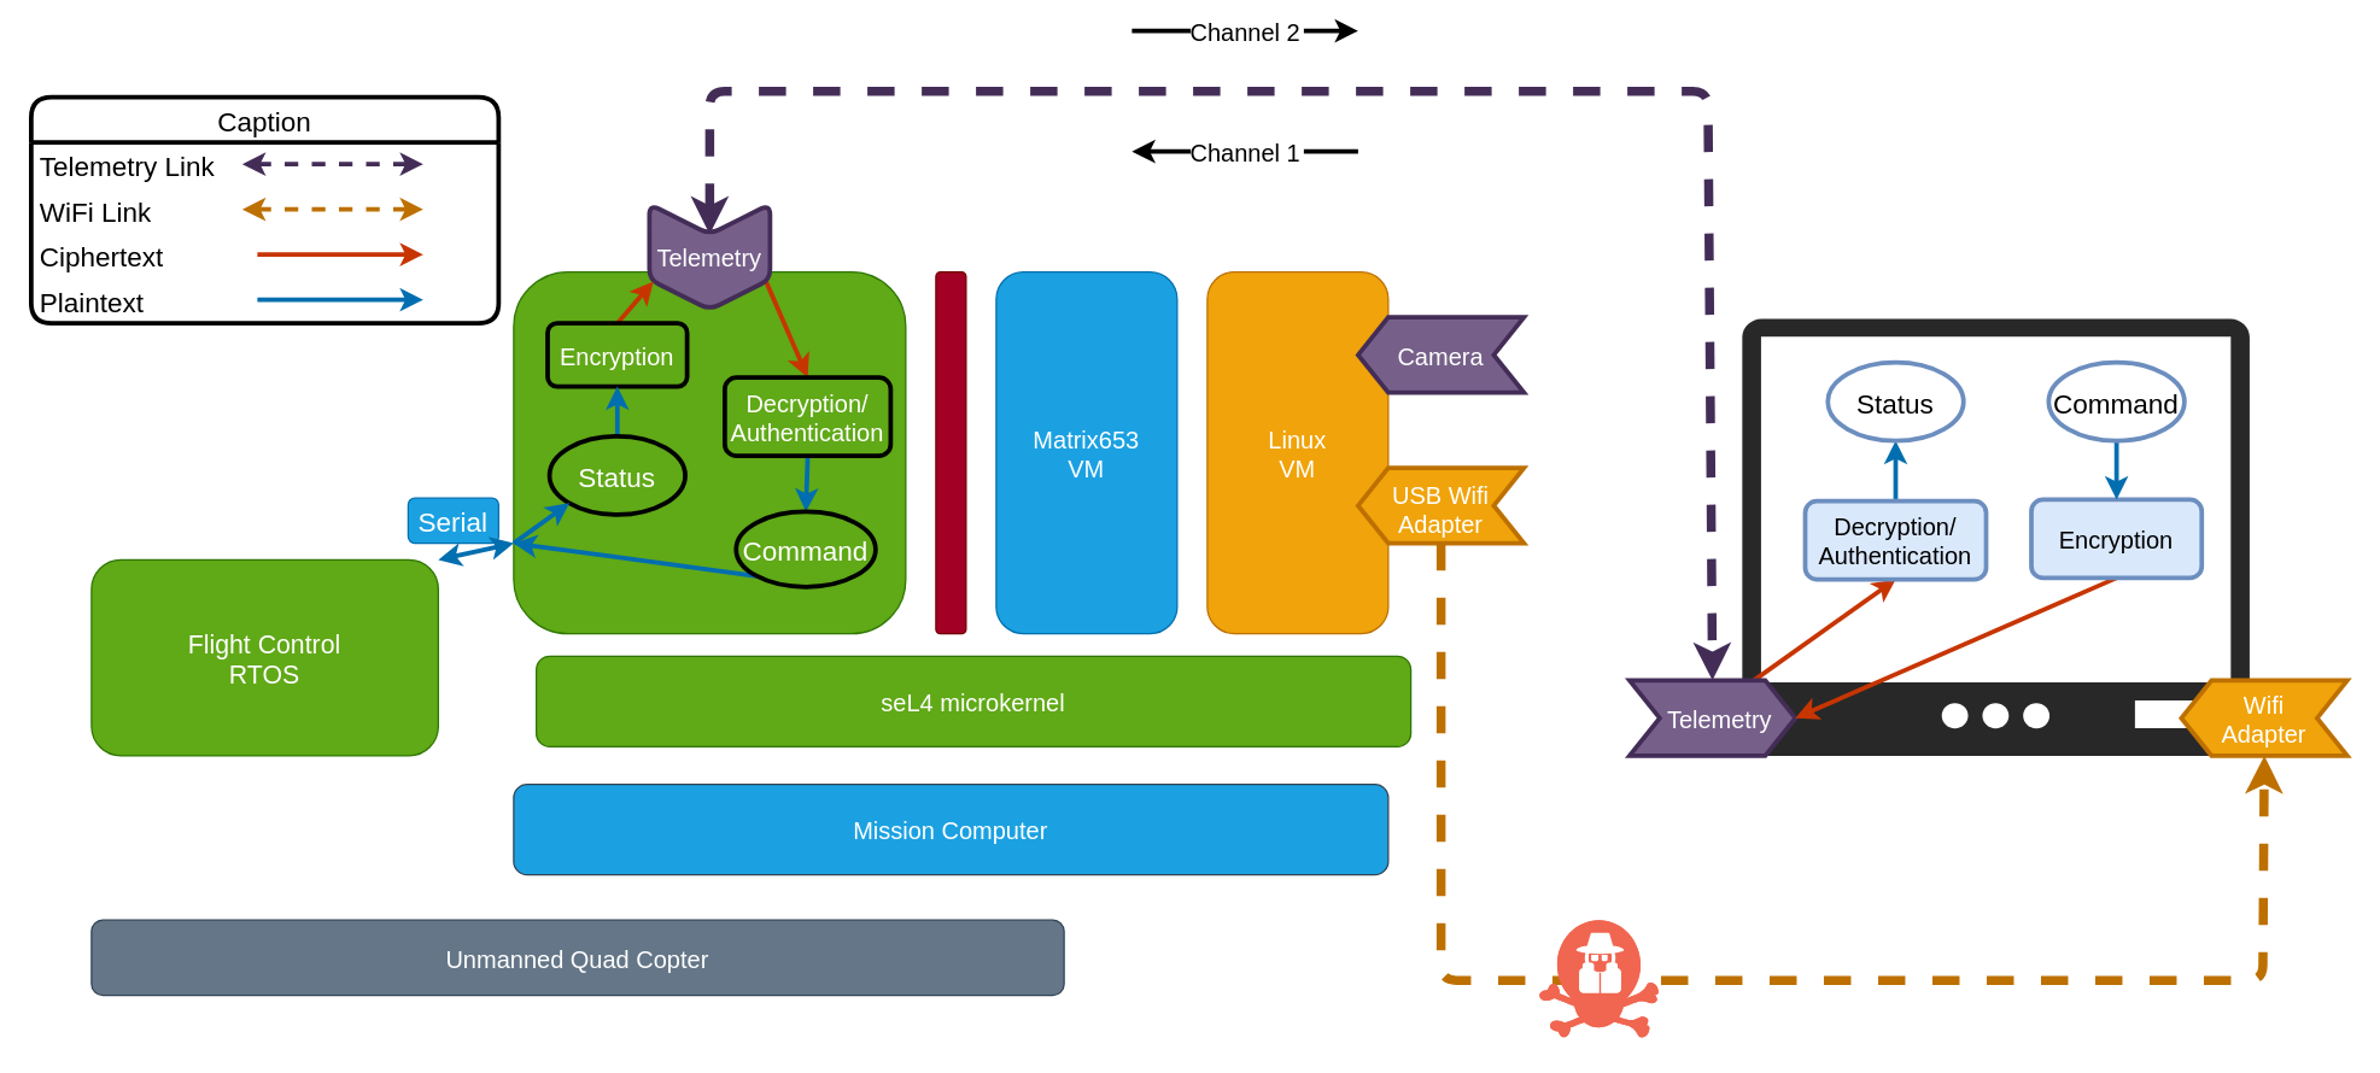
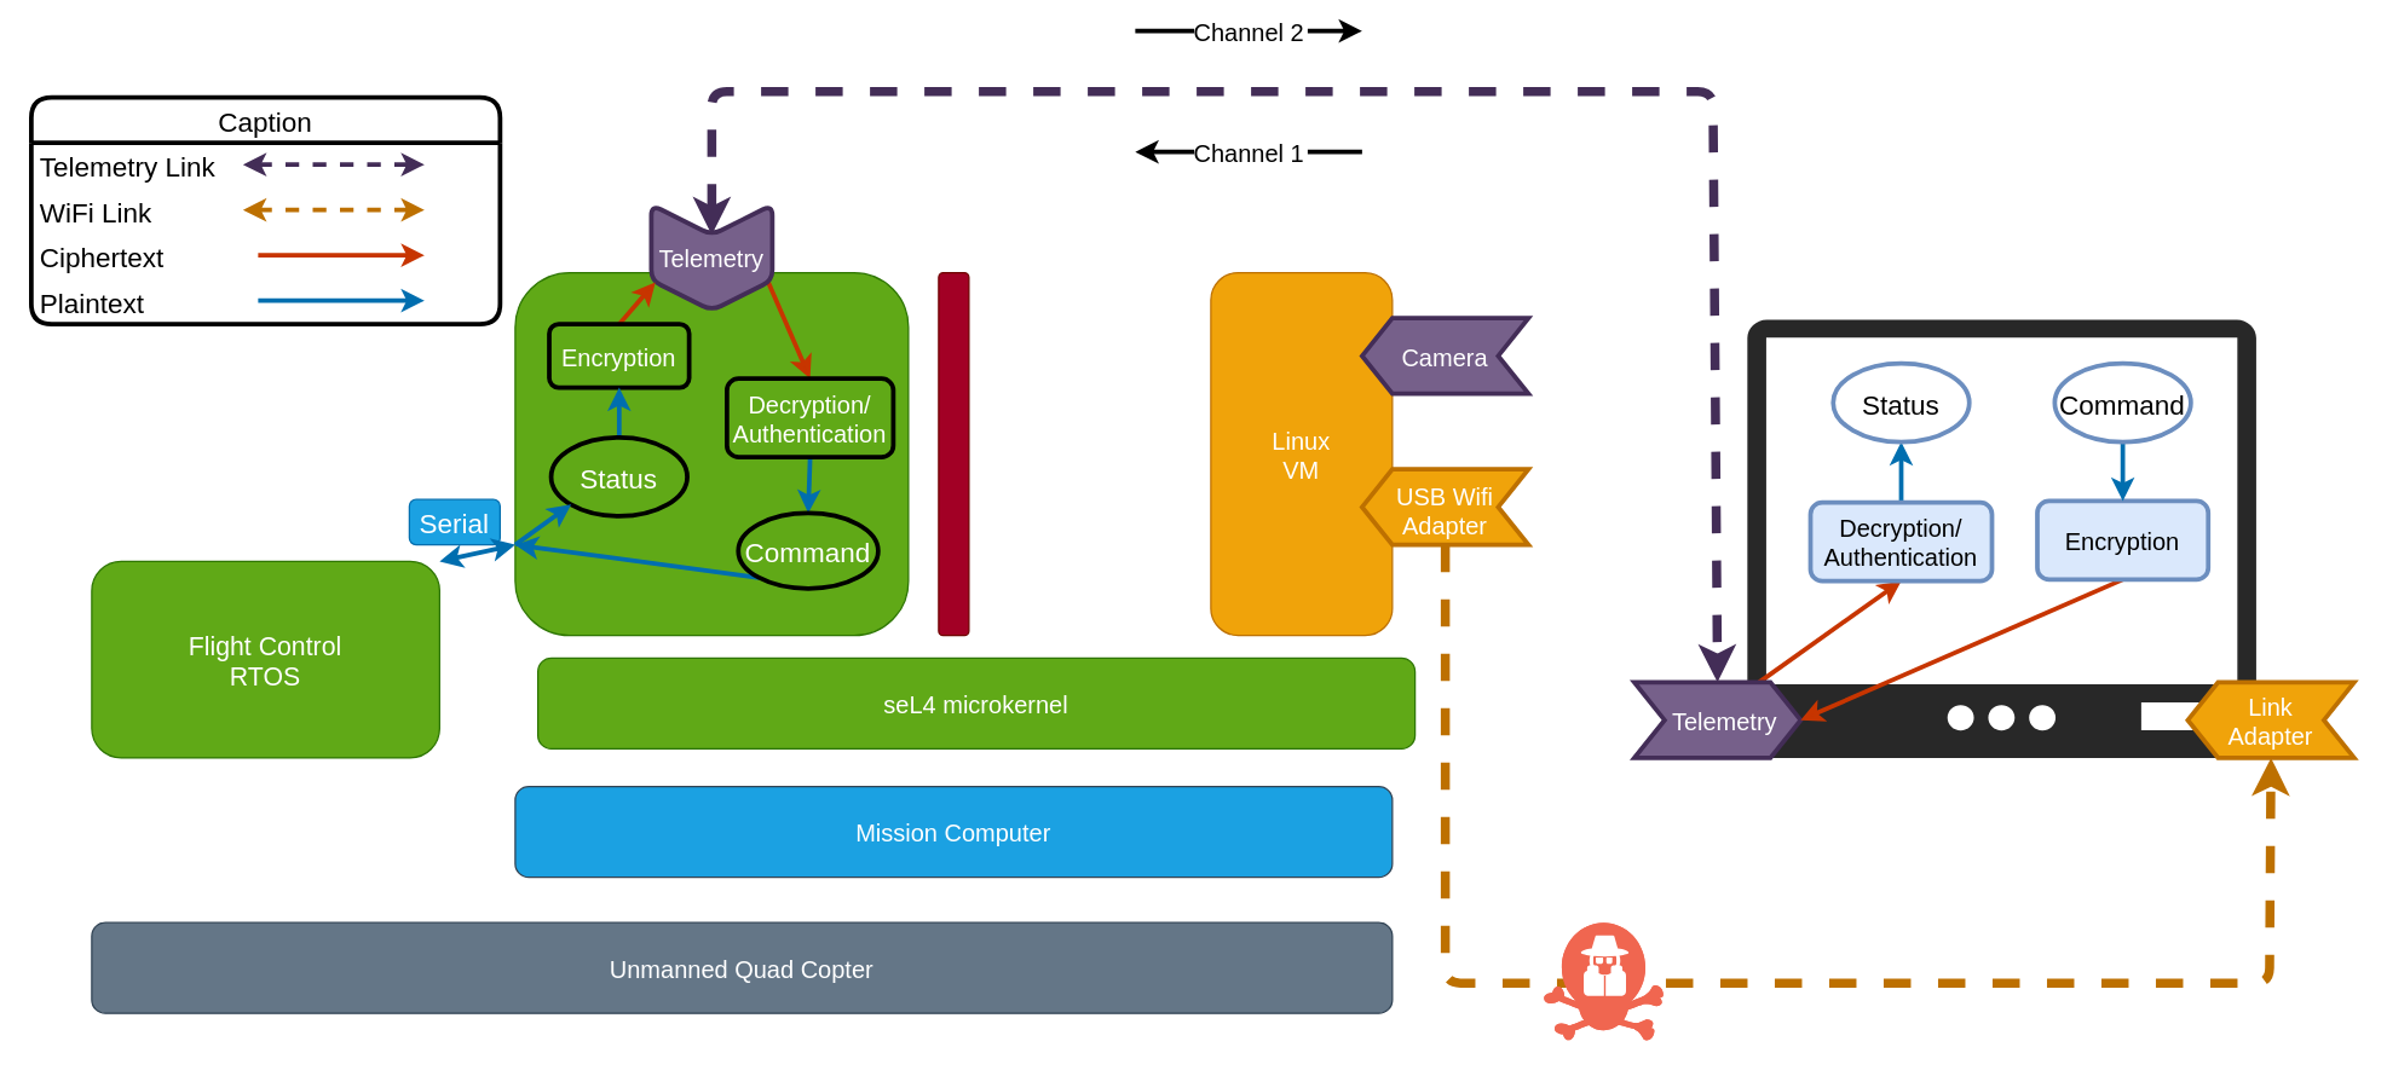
- <mxCell id="10" value="Matrix653&#10;VM" style="rounded=1;fillColor=#1ba1e2;fontColor=#ffffff;strokeColor=#006EAF;fontSize=16;" parent="1" vertex="1"><mxGeometry x="660" y="180" width="120" height="240" as="geometry" /></mxCell>
- <mxCell id="25" value="Wifi&#10;Adapter" style="text;strokeColor=none;fillColor=none;align=center;verticalAlign=middle;rounded=0;strokeWidth=3;fontSize=16;fontColor=#FFFFFF;" parent="1" vertex="1"><mxGeometry x="1471" y="461" width="60" height="30" as="geometry" /></mxCell>
+ <mxCell id="25" value="Link&#10;Adapter" style="text;strokeColor=none;fillColor=none;align=center;verticalAlign=middle;rounded=0;strokeWidth=3;fontSize=16;fontColor=#FFFFFF;" parent="1" vertex="1"><mxGeometry x="1471" y="461" width="60" height="30" as="geometry" /></mxCell>
- <mxCell id="26" value="Unmanned Quad Copter" style="rounded=1;fillColor=#647687;fontColor=#ffffff;strokeColor=#314354;fontSize=16;" parent="1" vertex="1"><mxGeometry x="60" y="610" width="645" height="50" as="geometry" /></mxCell>
+ <mxCell id="26" value="Unmanned Quad Copter" style="rounded=1;fillColor=#647687;fontColor=#ffffff;strokeColor=#314354;fontSize=16;" parent="1" vertex="1"><mxGeometry x="60" y="610" width="860" height="60" as="geometry" /></mxCell>
